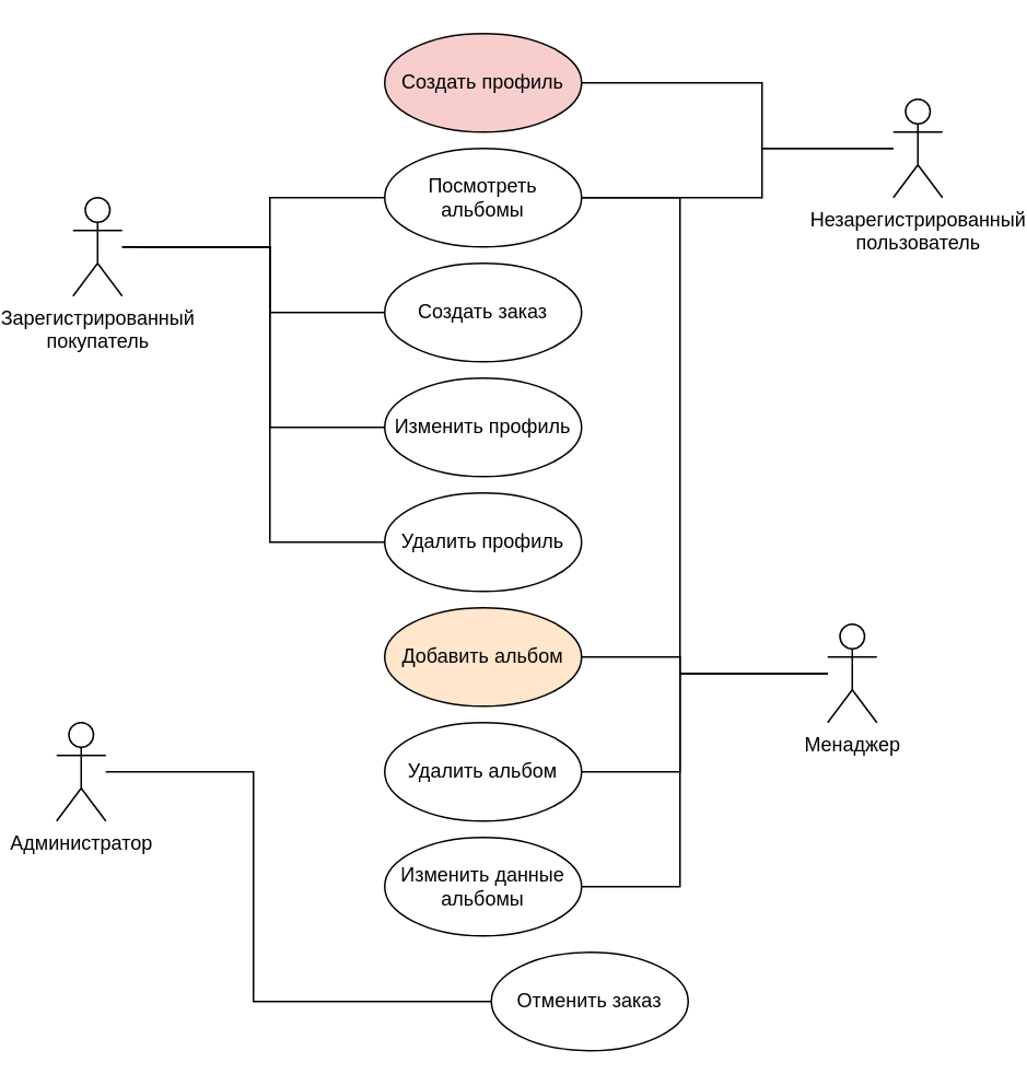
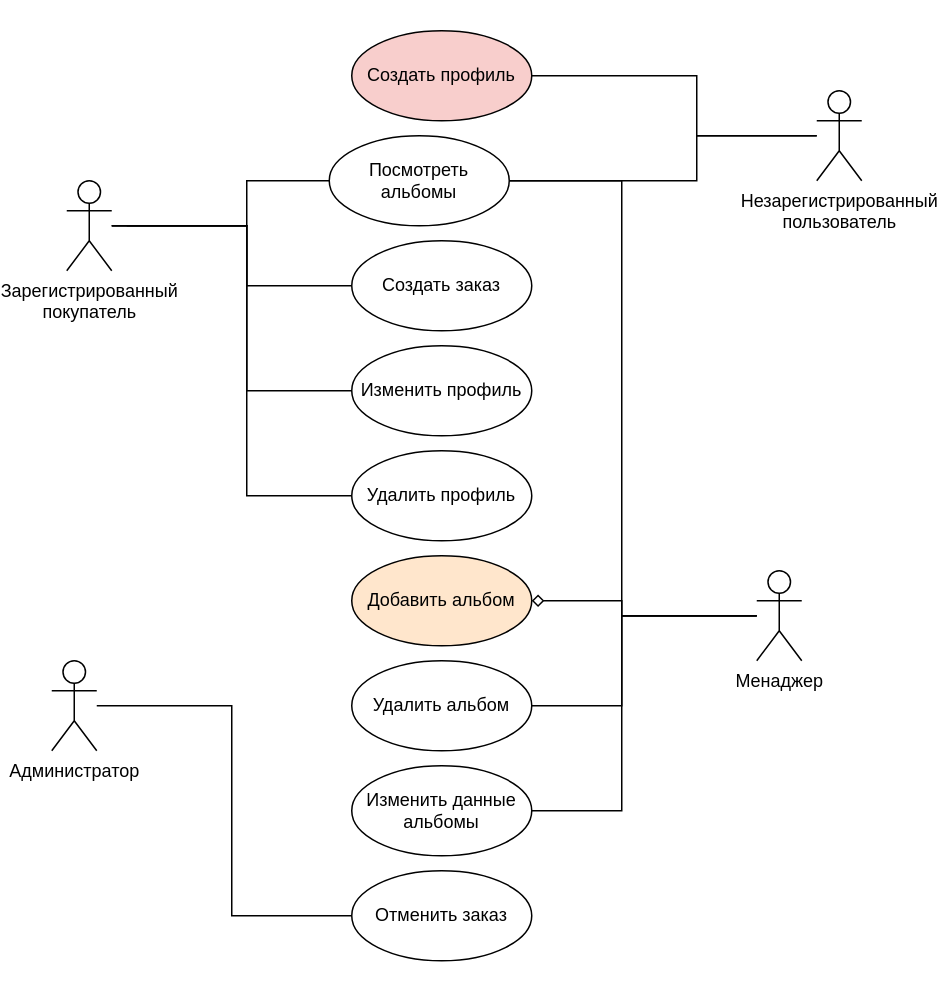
- <mxCell id="12" value="Посмотреть альбомы" style="ellipse;whiteSpace=wrap;html=1;" vertex="1" parent="1"><mxGeometry x="220" y="90" width="120" height="60" as="geometry" /></mxCell>
+ <mxCell id="12" value="Посмотреть альбомы" style="ellipse;whiteSpace=wrap;html=1;" vertex="1" parent="1"><mxGeometry x="205" y="90" width="120" height="60" as="geometry" /></mxCell>
- <mxCell id="4" style="edgeStyle=orthogonalEdgeStyle;rounded=0;orthogonalLoop=1;jettySize=auto;html=1;entryX=1;entryY=0.5;entryDx=0;entryDy=0;endArrow=none;endFill=0;" edge="1" parent="1" source="5" target="23"><mxGeometry relative="1" as="geometry"><Array as="points"><mxPoint x="400" y="410" /><mxPoint x="400" y="400" /></Array></mxGeometry></mxCell>
+ <mxCell id="4" style="edgeStyle=orthogonalEdgeStyle;rounded=0;orthogonalLoop=1;jettySize=auto;html=1;entryX=1;entryY=0.5;entryDx=0;entryDy=0;endArrow=diamond;endFill=0;" edge="1" parent="1" source="5" target="23"><mxGeometry relative="1" as="geometry"><Array as="points"><mxPoint x="400" y="410" /><mxPoint x="400" y="400" /></Array></mxGeometry></mxCell>
- <mxCell id="25" value="Отменить заказ" style="ellipse;whiteSpace=wrap;html=1;" vertex="1" parent="1"><mxGeometry x="285" y="580" width="120" height="60" as="geometry" /></mxCell>
+ <mxCell id="25" value="Отменить заказ" style="ellipse;whiteSpace=wrap;html=1;" vertex="1" parent="1"><mxGeometry x="220" y="580" width="120" height="60" as="geometry" /></mxCell>
